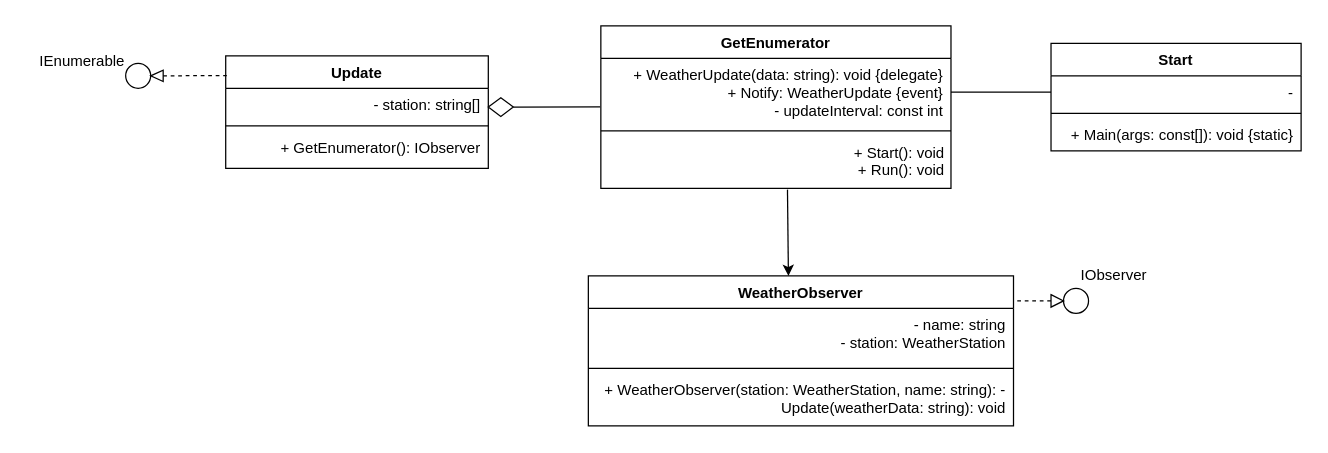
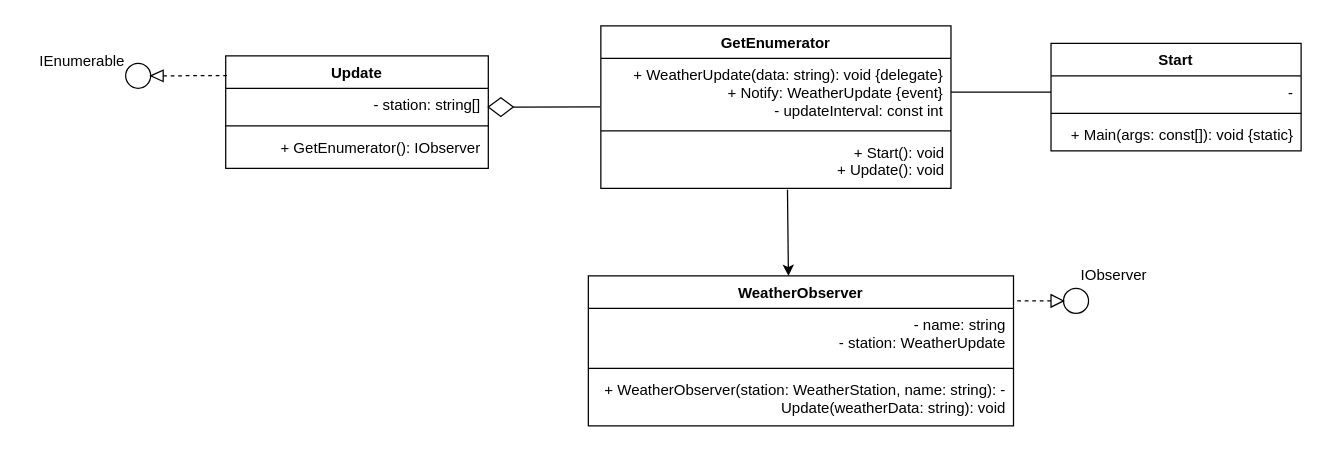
- <mxCell id="17" value="&lt;div style=&quot;text-align: right;&quot;&gt;&lt;span style=&quot;background-color: initial;&quot;&gt;&amp;nbsp; &amp;nbsp; &amp;nbsp; &amp;nbsp; &amp;nbsp; &amp;nbsp; &amp;nbsp; &amp;nbsp; &amp;nbsp; &amp;nbsp; &amp;nbsp; &amp;nbsp; &amp;nbsp; &amp;nbsp; &amp;nbsp; &amp;nbsp; &amp;nbsp; &amp;nbsp; &amp;nbsp; &amp;nbsp; &amp;nbsp; &amp;nbsp; &amp;nbsp; &amp;nbsp; &amp;nbsp; &amp;nbsp; &amp;nbsp; &amp;nbsp; &amp;nbsp; &amp;nbsp;+ Start(): void&lt;/span&gt;&lt;/div&gt;&lt;div style=&quot;text-align: right;&quot;&gt;+ Run(): void&lt;/div&gt;&lt;div&gt;&lt;br&gt;&lt;/div&gt;" style="text;strokeColor=none;fillColor=none;align=left;verticalAlign=top;spacingLeft=4;spacingRight=4;overflow=hidden;rotatable=0;points=[[0,0.5],[1,0.5]];portConstraint=eastwest;whiteSpace=wrap;html=1;" parent="14" vertex="1"><mxGeometry y="88" width="280" height="42" as="geometry" /></mxCell>
+ <mxCell id="17" value="&lt;div style=&quot;text-align: right;&quot;&gt;&lt;span style=&quot;background-color: initial;&quot;&gt;&amp;nbsp; &amp;nbsp; &amp;nbsp; &amp;nbsp; &amp;nbsp; &amp;nbsp; &amp;nbsp; &amp;nbsp; &amp;nbsp; &amp;nbsp; &amp;nbsp; &amp;nbsp; &amp;nbsp; &amp;nbsp; &amp;nbsp; &amp;nbsp; &amp;nbsp; &amp;nbsp; &amp;nbsp; &amp;nbsp; &amp;nbsp; &amp;nbsp; &amp;nbsp; &amp;nbsp; &amp;nbsp; &amp;nbsp; &amp;nbsp; &amp;nbsp; &amp;nbsp; &amp;nbsp;+ Start(): void&lt;/span&gt;&lt;/div&gt;&lt;div style=&quot;text-align: right;&quot;&gt;+ Update(): void&lt;/div&gt;&lt;div&gt;&lt;br&gt;&lt;/div&gt;" style="text;strokeColor=none;fillColor=none;align=left;verticalAlign=top;spacingLeft=4;spacingRight=4;overflow=hidden;rotatable=0;points=[[0,0.5],[1,0.5]];portConstraint=eastwest;whiteSpace=wrap;html=1;" parent="14" vertex="1"><mxGeometry y="88" width="280" height="42" as="geometry" /></mxCell>
- <mxCell id="9" value="- name: string&lt;div&gt;- station: WeatherStation&lt;/div&gt;" style="text;strokeColor=none;fillColor=none;align=right;verticalAlign=top;spacingLeft=4;spacingRight=4;overflow=hidden;rotatable=0;points=[[0,0.5],[1,0.5]];portConstraint=eastwest;whiteSpace=wrap;html=1;" parent="8" vertex="1"><mxGeometry y="26" width="340" height="44" as="geometry" /></mxCell>
+ <mxCell id="9" value="- name: string&lt;div&gt;- station: WeatherUpdate&lt;/div&gt;" style="text;strokeColor=none;fillColor=none;align=right;verticalAlign=top;spacingLeft=4;spacingRight=4;overflow=hidden;rotatable=0;points=[[0,0.5],[1,0.5]];portConstraint=eastwest;whiteSpace=wrap;html=1;" parent="8" vertex="1"><mxGeometry y="26" width="340" height="44" as="geometry" /></mxCell>
